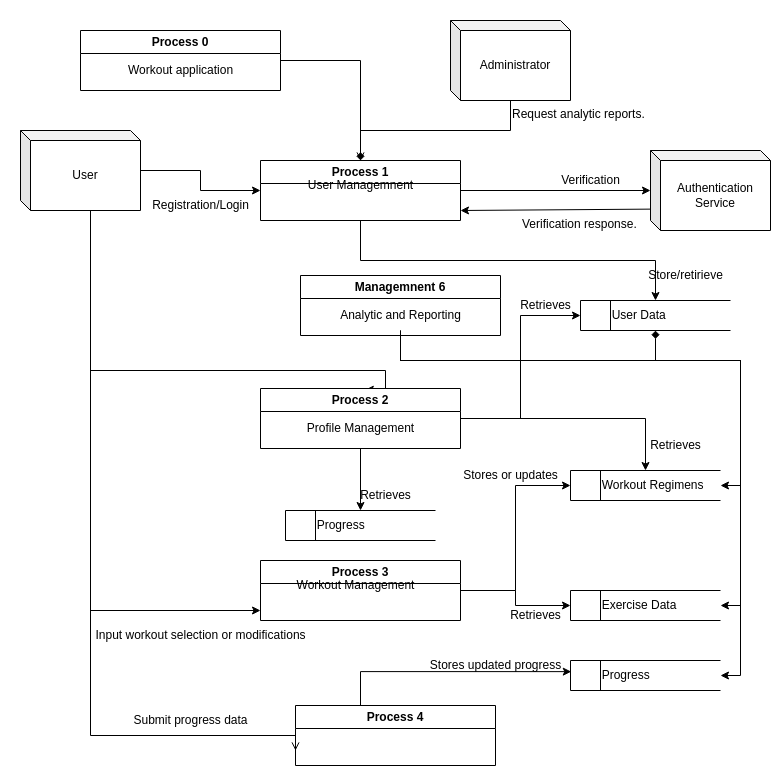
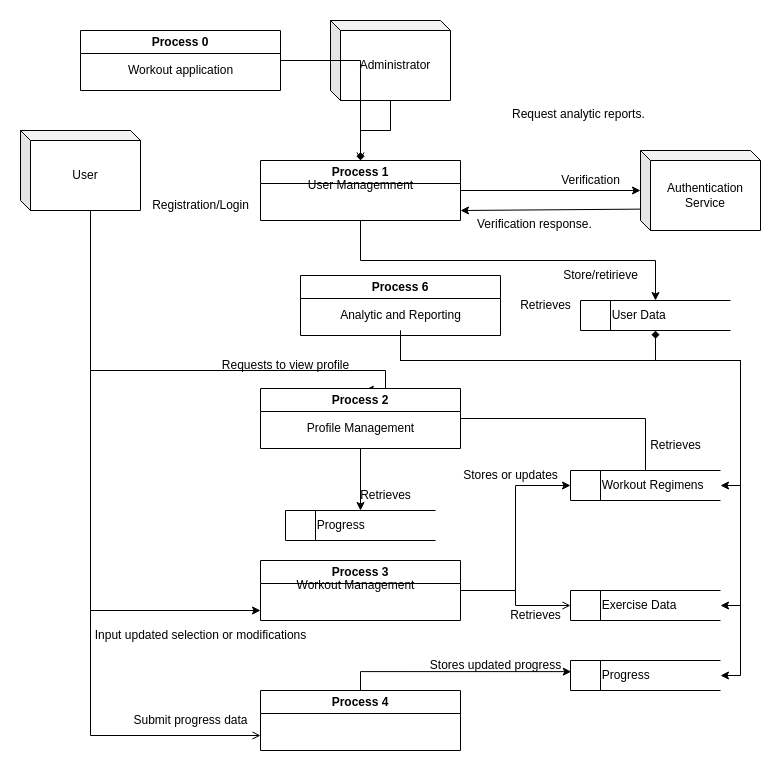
- <mxCell id="10" value="Administrator" style="shape=cube;whiteSpace=wrap;html=1;boundedLbl=1;backgroundOutline=1;darkOpacity=0.05;darkOpacity2=0.1;size=10;" vertex="1" parent="1"><mxGeometry x="450" y="20" width="120" height="80" as="geometry" /></mxCell>
+ <mxCell id="10" value="Administrator" style="shape=cube;whiteSpace=wrap;html=1;boundedLbl=1;backgroundOutline=1;darkOpacity=0.05;darkOpacity2=0.1;size=10;" vertex="1" parent="1"><mxGeometry x="330" y="20" width="120" height="80" as="geometry" /></mxCell>
- <mxCell id="3" style="edgeStyle=orthogonalEdgeStyle;rounded=0;orthogonalLoop=1;jettySize=auto;html=1;entryX=0;entryY=0.5;entryDx=0;entryDy=0;" edge="1" parent="1" source="7" target="16"><mxGeometry relative="1" as="geometry"><mxPoint x="200" y="300" as="targetPoint" /></mxGeometry></mxCell>
- <mxCell id="11" value="Authentication Service" style="shape=cube;whiteSpace=wrap;html=1;boundedLbl=1;backgroundOutline=1;darkOpacity=0.05;darkOpacity2=0.1;size=10;" vertex="1" parent="1"><mxGeometry x="650" y="150" width="120" height="80" as="geometry" /></mxCell>
+ <mxCell id="11" value="Authentication Service" style="shape=cube;whiteSpace=wrap;html=1;boundedLbl=1;backgroundOutline=1;darkOpacity=0.05;darkOpacity2=0.1;size=10;" vertex="1" parent="1"><mxGeometry x="640" y="150" width="120" height="80" as="geometry" /></mxCell>
- <mxCell id="20" value="Verification response." style="text;whiteSpace=wrap;html=1;" vertex="1" parent="1"><mxGeometry x="520" y="210" width="120" height="30" as="geometry" /></mxCell>
+ <mxCell id="20" value="Verification response." style="text;whiteSpace=wrap;html=1;" vertex="1" parent="1"><mxGeometry x="475" y="210" width="120" height="30" as="geometry" /></mxCell>
- <mxCell id="46" value="Store/retirieve" style="text;html=1;align=center;verticalAlign=middle;resizable=0;points=[];autosize=1;strokeColor=none;fillColor=none;" vertex="1" parent="1"><mxGeometry x="635" y="260" width="100" height="30" as="geometry" /></mxCell>
+ <mxCell id="46" value="Store/retirieve" style="text;html=1;align=center;verticalAlign=middle;resizable=0;points=[];autosize=1;strokeColor=none;fillColor=none;" vertex="1" parent="1"><mxGeometry x="550" y="260" width="100" height="30" as="geometry" /></mxCell>
- <mxCell id="49" value="Managemnent 6" style="swimlane;whiteSpace=wrap;html=1;" vertex="1" parent="1"><mxGeometry x="300" y="275" width="200" height="60" as="geometry" /></mxCell>
+ <mxCell id="49" value="Process 6" style="swimlane;whiteSpace=wrap;html=1;" vertex="1" parent="1"><mxGeometry x="300" y="275" width="200" height="60" as="geometry" /></mxCell>
- <mxCell id="21" style="edgeStyle=orthogonalEdgeStyle;rounded=0;orthogonalLoop=1;jettySize=auto;html=1;entryX=0;entryY=0.5;entryDx=0;entryDy=0;" edge="1" parent="1" source="23" target="2"><mxGeometry relative="1" as="geometry"><mxPoint x="550" y="420" as="targetPoint" /></mxGeometry></mxCell>
+ <mxCell id="25" value="Requests to view profile" style="text;html=1;align=center;verticalAlign=middle;resizable=0;points=[];autosize=1;strokeColor=none;fillColor=none;" vertex="1" parent="1"><mxGeometry x="210" y="350" width="150" height="30" as="geometry" /></mxCell>
- <mxCell id="27" style="edgeStyle=orthogonalEdgeStyle;rounded=0;orthogonalLoop=1;jettySize=auto;html=1;entryX=0.5;entryY=0;entryDx=0;entryDy=0;exitX=1;exitY=0.5;exitDx=0;exitDy=0;" edge="1" parent="1" source="23" target="29"><mxGeometry relative="1" as="geometry"><mxPoint x="515" y="530" as="targetPoint" /></mxGeometry></mxCell>
+ <mxCell id="27" style="edgeStyle=orthogonalEdgeStyle;rounded=0;orthogonalLoop=1;jettySize=auto;html=1;entryX=0.5;entryY=0;entryDx=0;entryDy=0;exitX=1;exitY=0.5;exitDx=0;exitDy=0;endArrow=none;" edge="1" parent="1" source="23" target="29"><mxGeometry relative="1" as="geometry"><mxPoint x="515" y="530" as="targetPoint" /></mxGeometry></mxCell>
- <mxCell id="33" style="edgeStyle=orthogonalEdgeStyle;rounded=0;orthogonalLoop=1;jettySize=auto;html=1;entryX=0;entryY=0.5;entryDx=0;entryDy=0;" edge="1" parent="1" source="34" target="39"><mxGeometry relative="1" as="geometry" /></mxCell>
+ <mxCell id="33" style="edgeStyle=orthogonalEdgeStyle;rounded=0;orthogonalLoop=1;jettySize=auto;html=1;entryX=0;entryY=0.5;entryDx=0;entryDy=0;endArrow=open;" edge="1" parent="1" source="34" target="39"><mxGeometry relative="1" as="geometry" /></mxCell>
- <mxCell id="37" value="Input workout selection or modifications" style="text;html=1;align=center;verticalAlign=middle;resizable=0;points=[];autosize=1;strokeColor=none;fillColor=none;" vertex="1" parent="1"><mxGeometry x="85" y="620" width="230" height="30" as="geometry" /></mxCell>
+ <mxCell id="37" value="Input updated selection or modifications" style="text;html=1;align=center;verticalAlign=middle;resizable=0;points=[];autosize=1;strokeColor=none;fillColor=none;" vertex="1" parent="1"><mxGeometry x="85" y="620" width="230" height="30" as="geometry" /></mxCell>
- <mxCell id="41" value="Process 4" style="swimlane;whiteSpace=wrap;html=1;" vertex="1" parent="1"><mxGeometry x="295" y="705" width="200" height="60" as="geometry" /></mxCell>
+ <mxCell id="41" value="Process 4" style="swimlane;whiteSpace=wrap;html=1;" vertex="1" parent="1"><mxGeometry x="260" y="690" width="200" height="60" as="geometry" /></mxCell>
